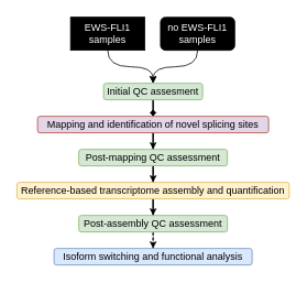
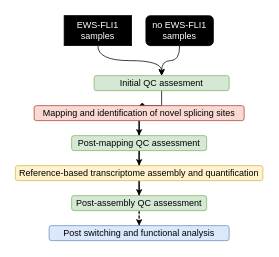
- <mxCell id="7" value="Initial QC assesment" style="rounded=1;whiteSpace=wrap;html=1;fillColor=#d5e8d4;strokeColor=#82b366;" vertex="1" parent="1"><mxGeometry x="125" y="100" width="120" height="20" as="geometry" /></mxCell>
+ <mxCell id="7" value="Initial QC assesment" style="rounded=1;whiteSpace=wrap;html=1;fillColor=#d5e8d4;strokeColor=#82b366;" vertex="1" parent="1"><mxGeometry x="125" y="100" width="180" height="20" as="geometry" /></mxCell>
- <mxCell id="9" value="Mapping and identification of novel splicing sites" style="rounded=1;whiteSpace=wrap;html=1;fillColor=#e1d5e7;strokeColor=#ae4132;" vertex="1" parent="1"><mxGeometry x="45" y="140" width="280" height="20" as="geometry" /></mxCell>
+ <mxCell id="9" value="Mapping and identification of novel splicing sites" style="rounded=1;whiteSpace=wrap;html=1;fillColor=#fad9d5;strokeColor=#ae4132;" vertex="1" parent="1"><mxGeometry x="45" y="140" width="280" height="20" as="geometry" /></mxCell>
- <mxCell id="16" value="Isoform switching and functional analysis" style="rounded=1;whiteSpace=wrap;html=1;fillColor=#dae8fc;strokeColor=#6c8ebf;" vertex="1" parent="1"><mxGeometry x="65" y="300" width="240" height="20" as="geometry" /></mxCell>
+ <mxCell id="16" value="Post switching and functional analysis" style="rounded=1;whiteSpace=wrap;html=1;fillColor=#dae8fc;strokeColor=#6c8ebf;" vertex="1" parent="1"><mxGeometry x="65" y="300" width="240" height="20" as="geometry" /></mxCell>
